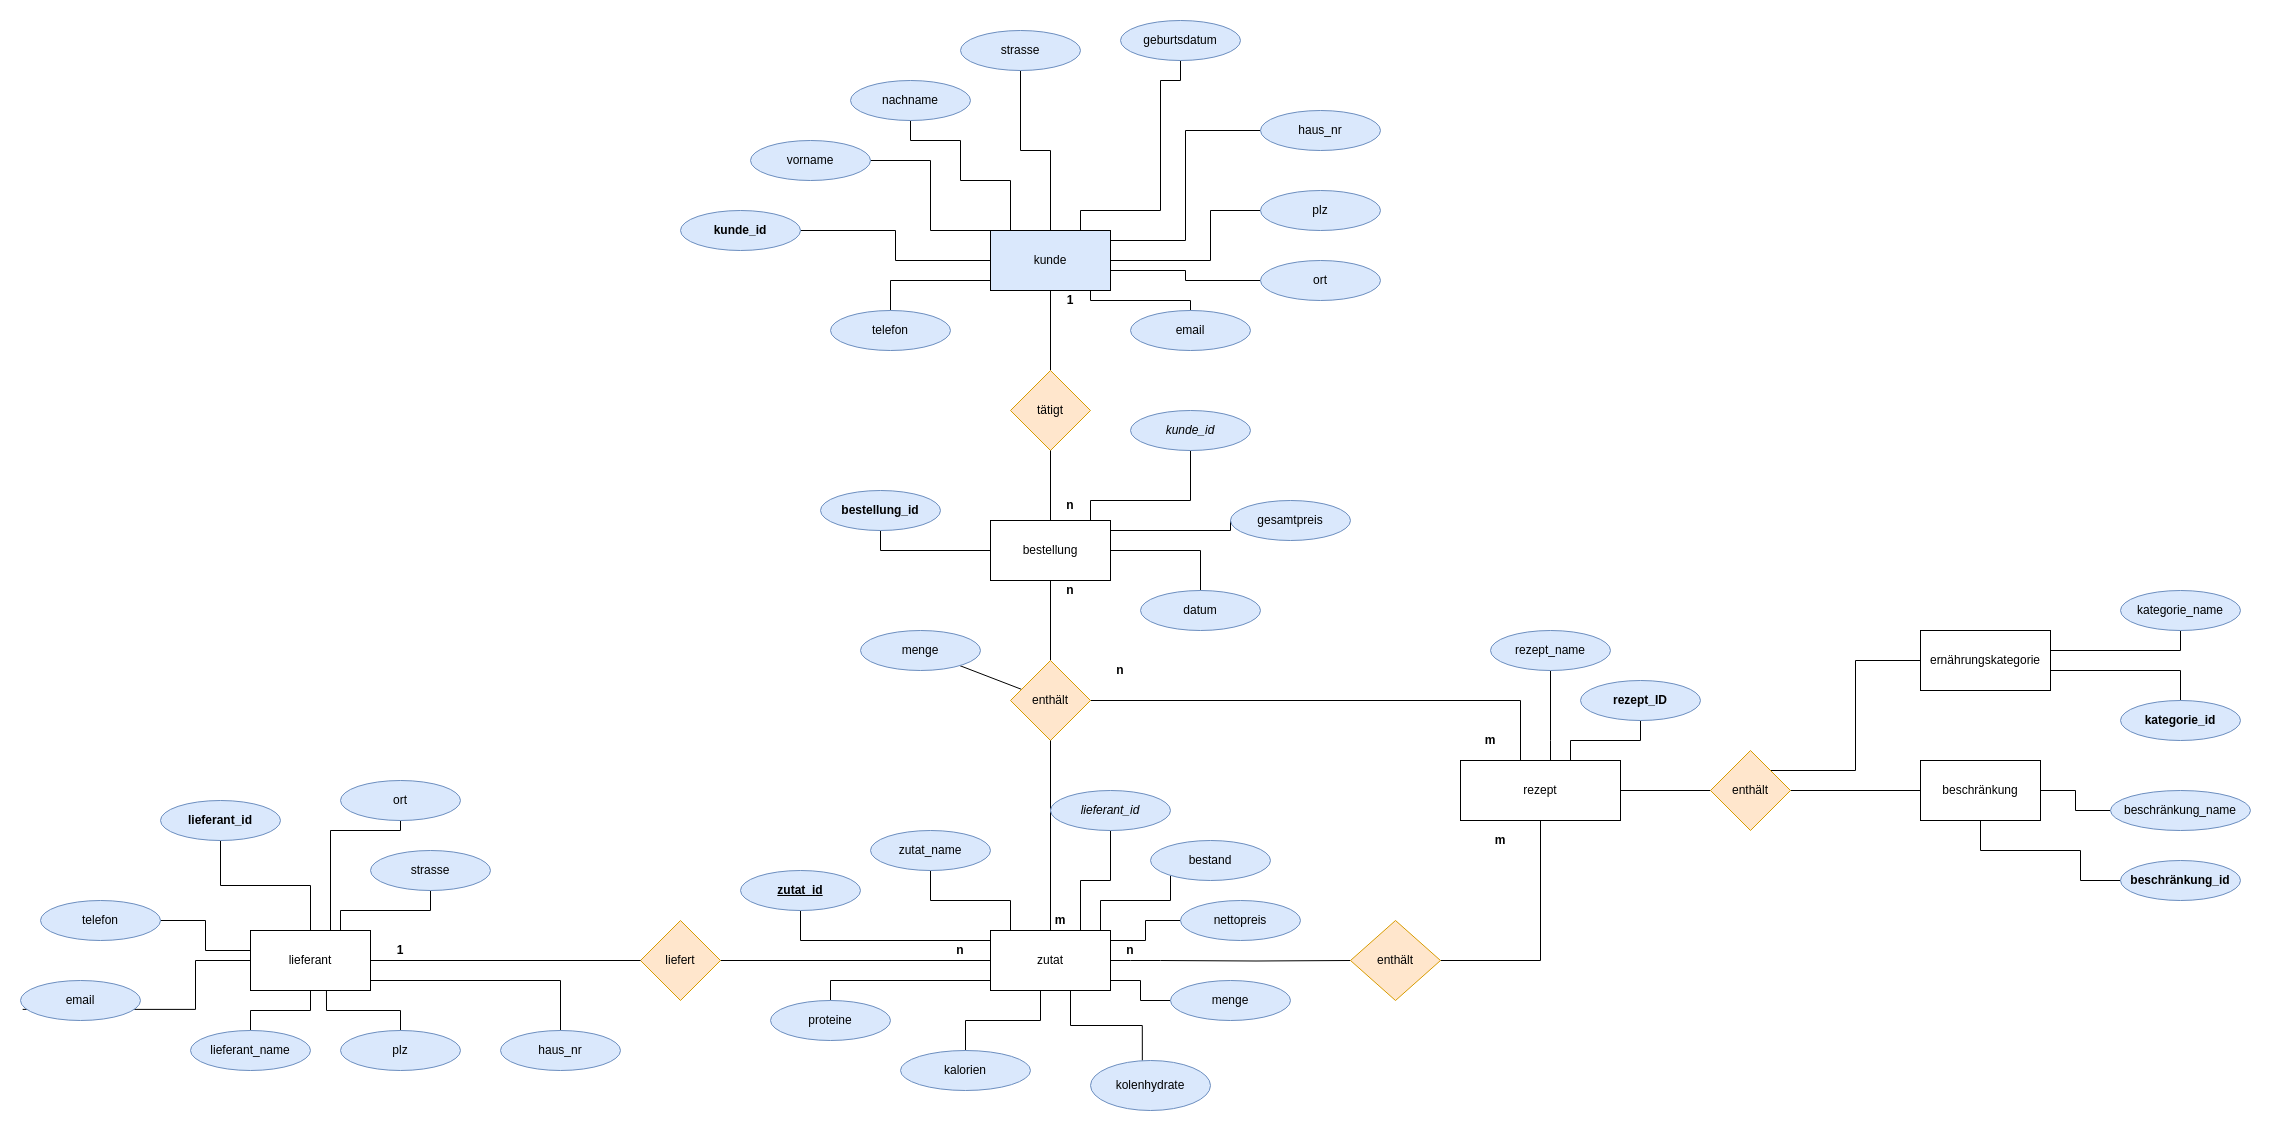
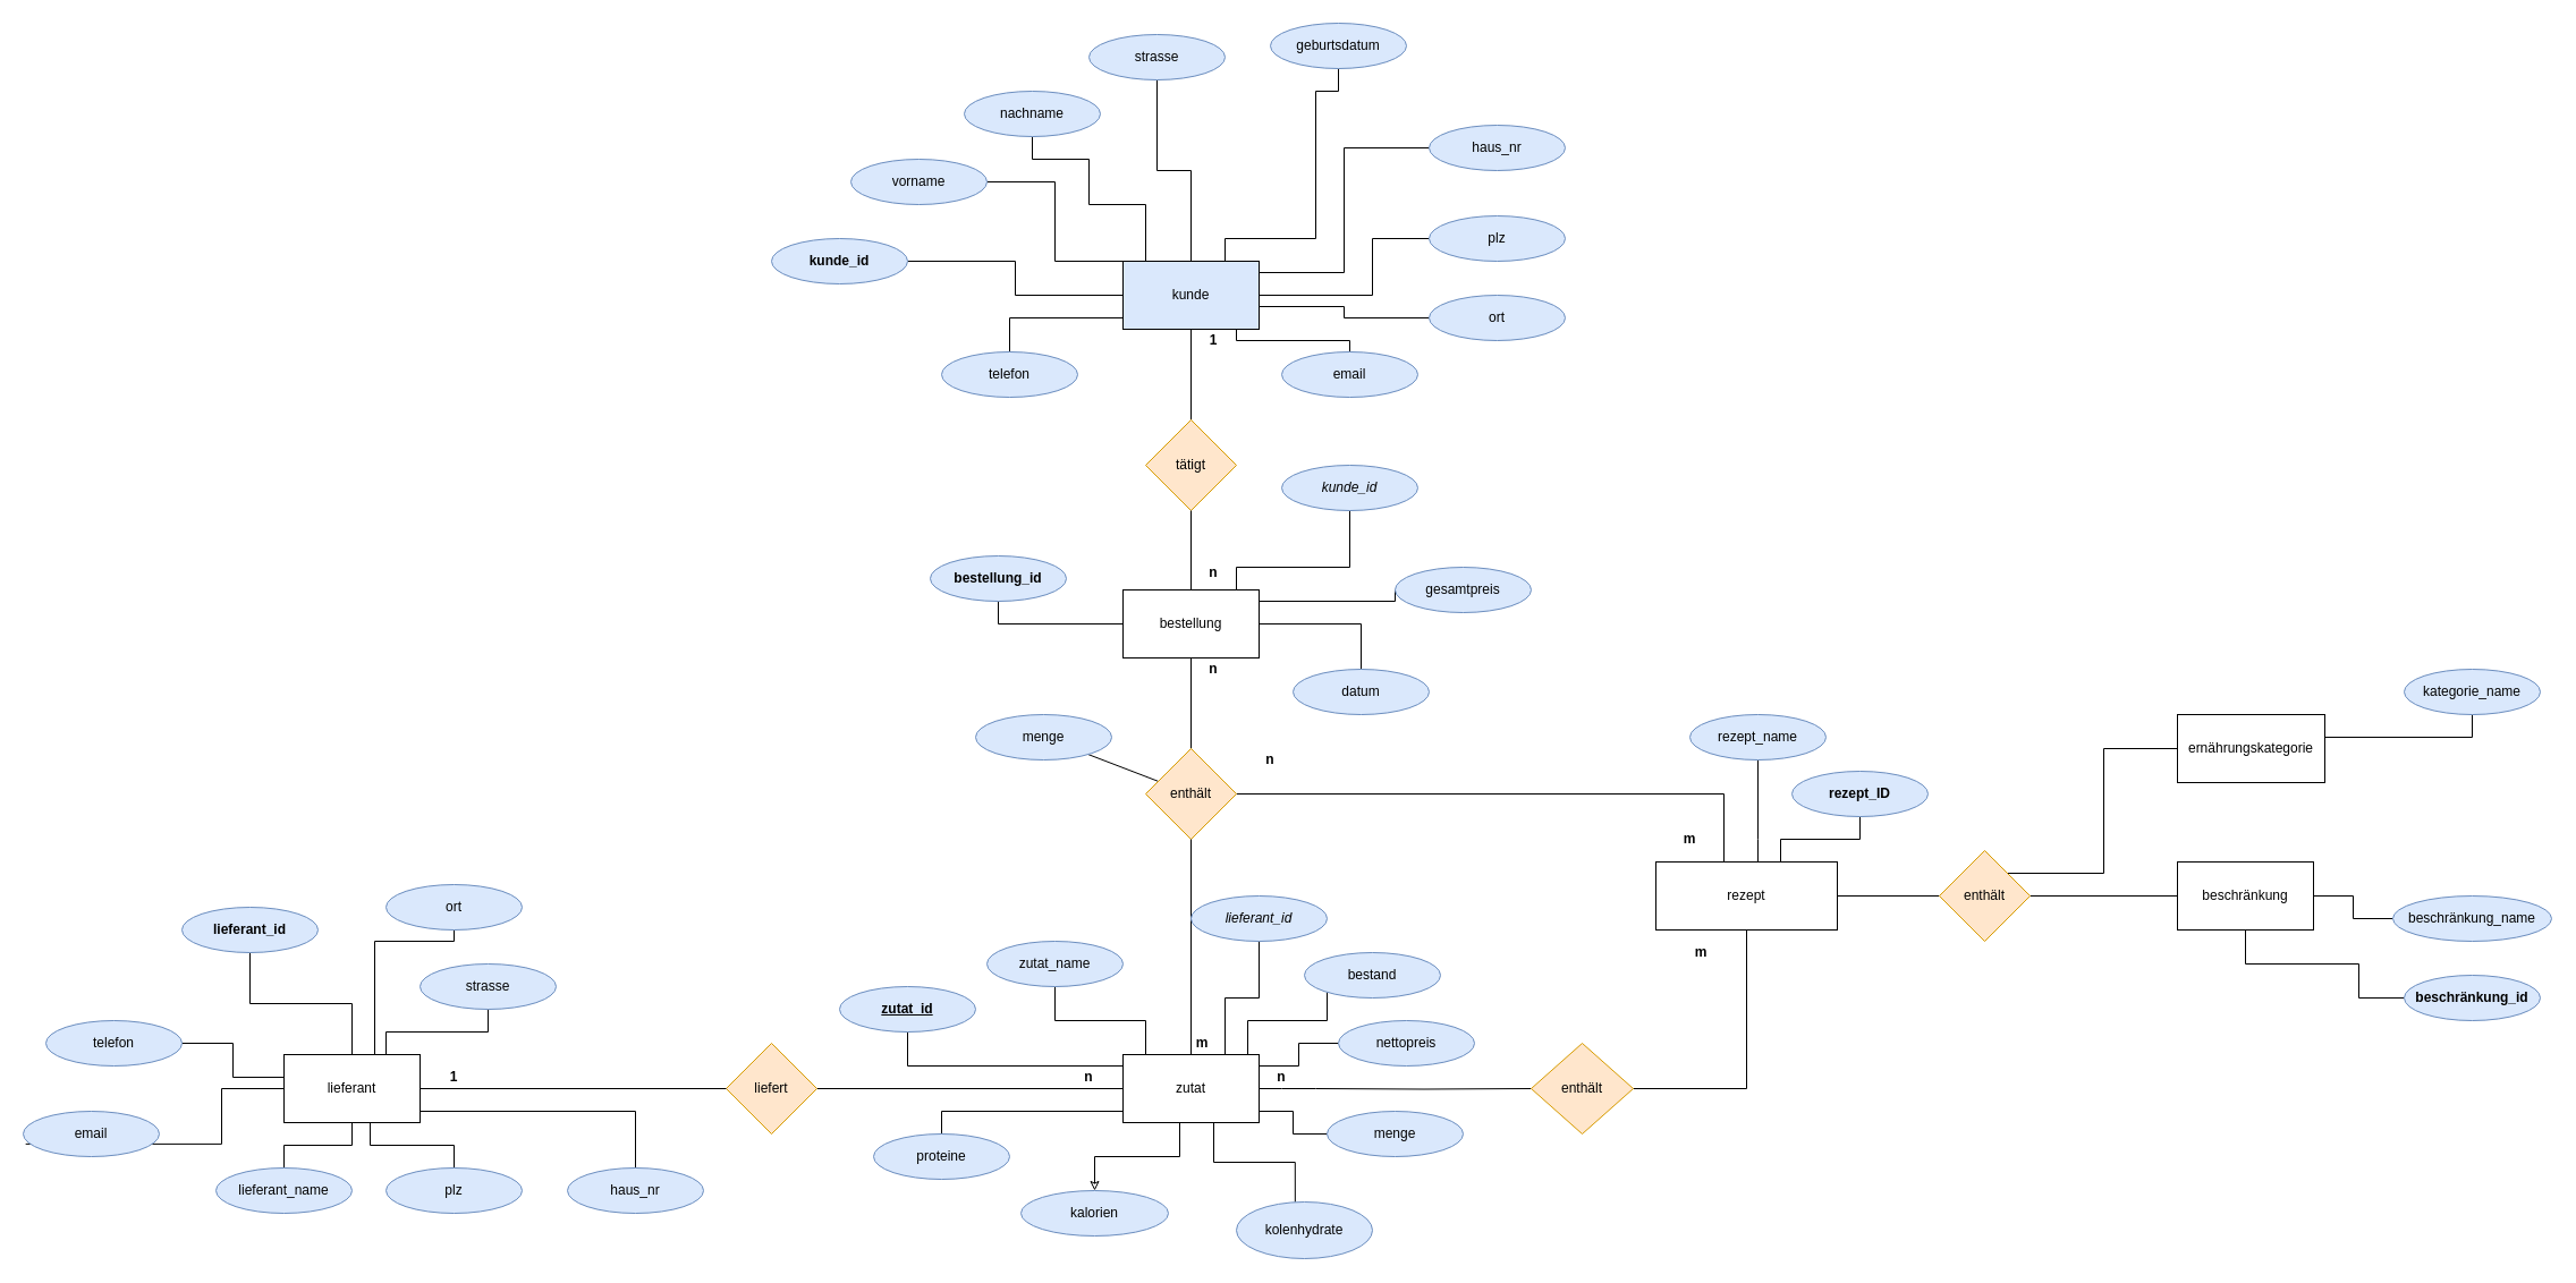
- <mxCell id="95" style="edgeStyle=orthogonalEdgeStyle;rounded=0;orthogonalLoop=1;jettySize=auto;html=1;entryX=0.5;entryY=0;entryDx=0;entryDy=0;endArrow=none;endFill=0;" edge="1" parent="1" source="97" target="103"><mxGeometry relative="1" as="geometry"><Array as="points"><mxPoint x="2180" y="670" /></Array></mxGeometry></mxCell>
- <mxCell id="103" value="&lt;b&gt;kategorie_id&lt;/b&gt;" style="ellipse;whiteSpace=wrap;html=1;fillColor=#dae8fc;strokeColor=#6c8ebf;" parent="1" vertex="1"><mxGeometry x="2120" y="700" width="120" height="40" as="geometry" /></mxCell>
- <mxCell id="28" style="edgeStyle=orthogonalEdgeStyle;rounded=0;orthogonalLoop=1;jettySize=auto;html=1;endArrow=none;endFill=0;" parent="1" source="36" target="60" edge="1"><mxGeometry relative="1" as="geometry"><Array as="points"><mxPoint x="1040" y="1020" /><mxPoint x="965" y="1020" /></Array></mxGeometry></mxCell>
+ <mxCell id="28" style="edgeStyle=orthogonalEdgeStyle;rounded=0;orthogonalLoop=1;jettySize=auto;html=1;endArrow=classic;endFill=0;" parent="1" source="36" target="60" edge="1"><mxGeometry relative="1" as="geometry"><Array as="points"><mxPoint x="1040" y="1020" /><mxPoint x="965" y="1020" /></Array></mxGeometry></mxCell>
